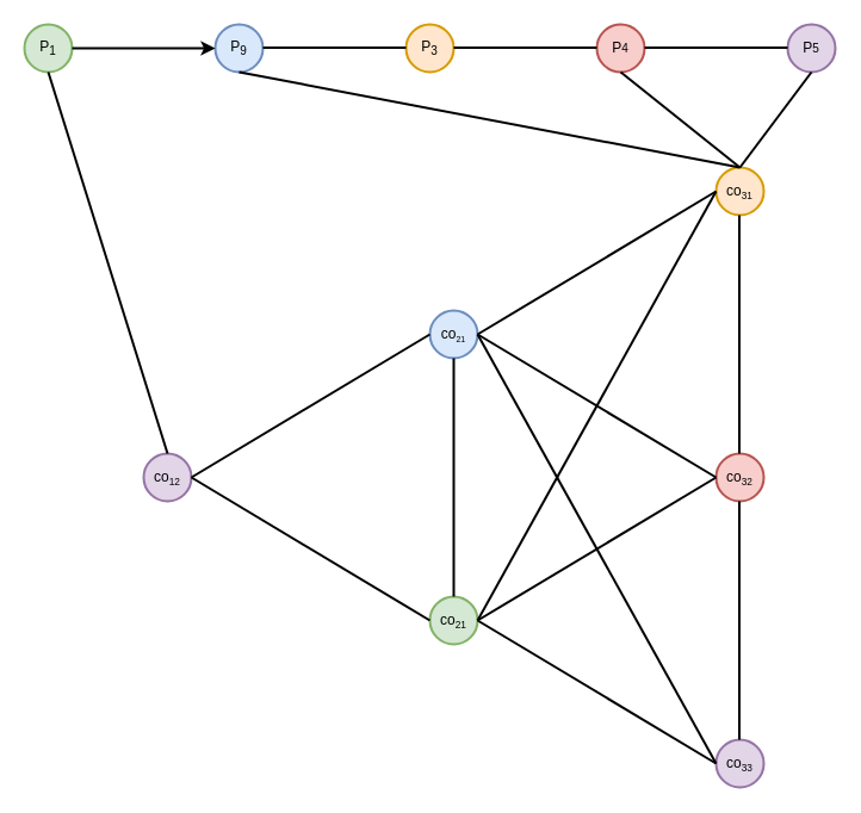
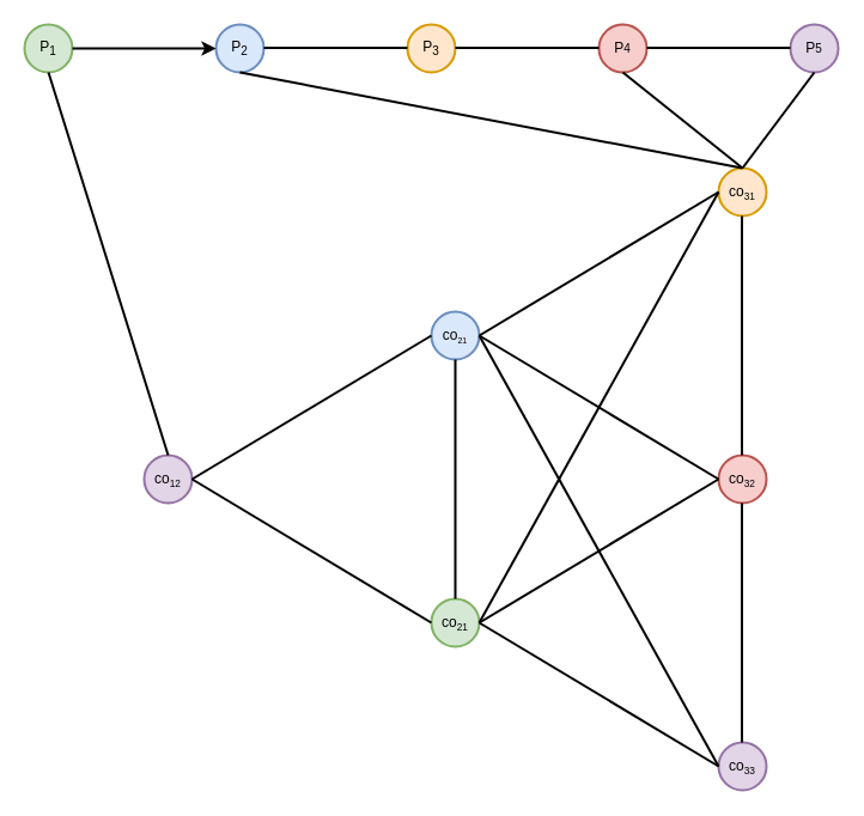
- <mxCell id="20" value="&lt;span&gt;P&lt;/span&gt;&lt;sub&gt;9&lt;/sub&gt;" style="ellipse;whiteSpace=wrap;html=1;aspect=fixed;strokeWidth=2;fillColor=#dae8fc;strokeColor=#6c8ebf;" parent="1" vertex="1"><mxGeometry x="180" y="20" width="40" height="40" as="geometry" /></mxCell>
+ <mxCell id="20" value="&lt;span&gt;P&lt;/span&gt;&lt;sub&gt;2&lt;/sub&gt;" style="ellipse;whiteSpace=wrap;html=1;aspect=fixed;strokeWidth=2;fillColor=#dae8fc;strokeColor=#6c8ebf;" parent="1" vertex="1"><mxGeometry x="180" y="20" width="40" height="40" as="geometry" /></mxCell>
